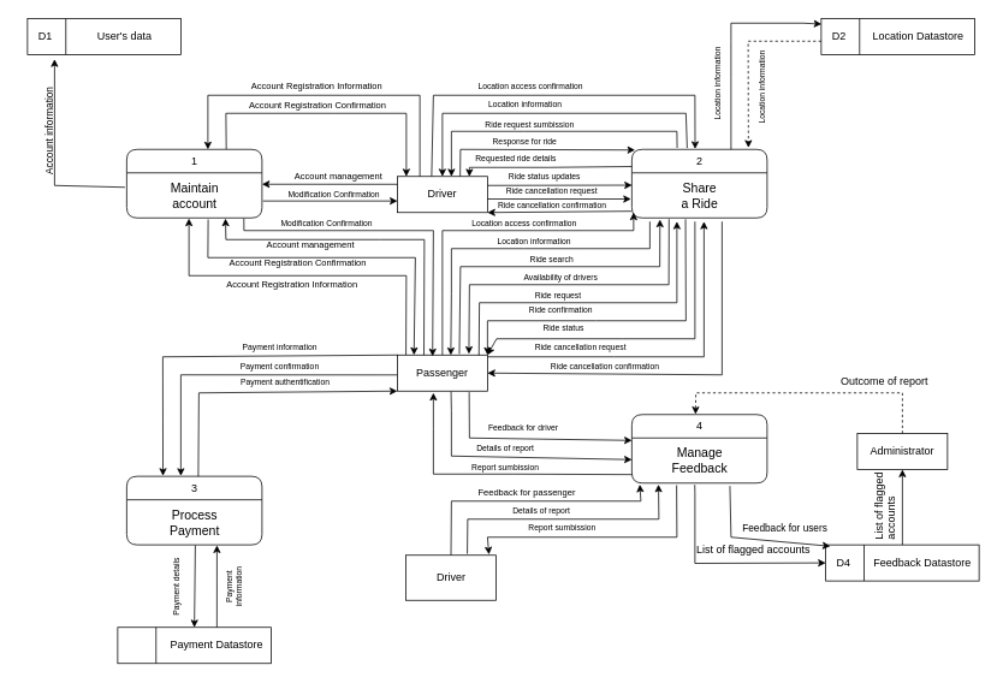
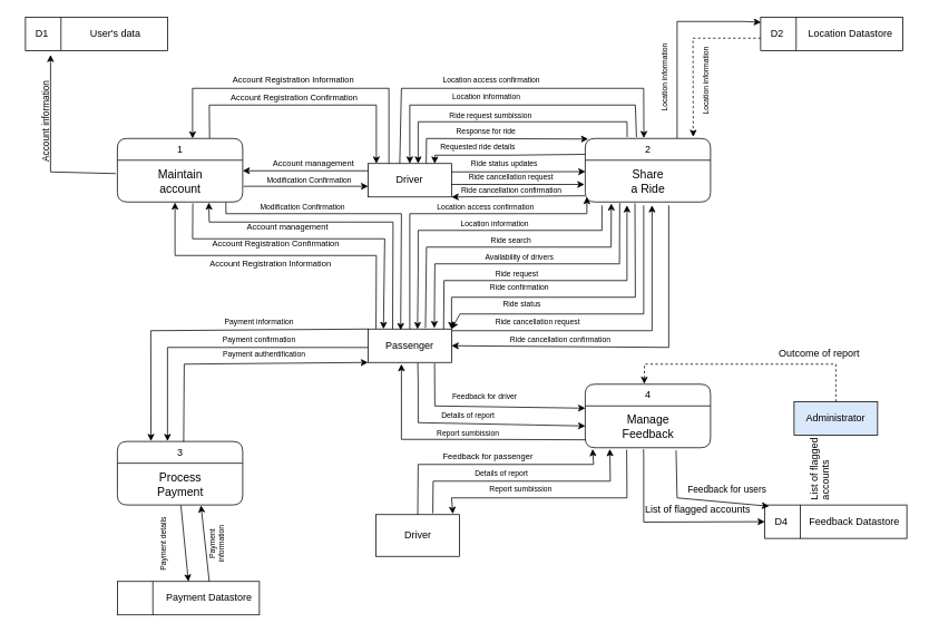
- <mxCell id="7" value="Administrator" style="whiteSpace=wrap;html=1;align=center;" parent="1" vertex="1"><mxGeometry x="950" y="480" width="100" height="40" as="geometry" /></mxCell>
+ <mxCell id="7" value="Administrator" style="whiteSpace=wrap;html=1;align=center;fillColor=#dae8fc;" parent="1" vertex="1"><mxGeometry x="950" y="480" width="100" height="40" as="geometry" /></mxCell>
- <mxCell id="66" value="" style="endArrow=classic;html=1;rounded=0;entryX=0.5;entryY=1;entryDx=0;entryDy=0;exitX=0.5;exitY=0;exitDx=0;exitDy=0;" parent="1" source="8" target="7" edge="1"><mxGeometry width="50" height="50" relative="1" as="geometry"><mxPoint x="810" y="385" as="sourcePoint" /><mxPoint x="860" y="335" as="targetPoint" /></mxGeometry></mxCell>
- <mxCell id="105" value="Payment Datastore&amp;nbsp;&amp;nbsp;" style="rounded=0;whiteSpace=wrap;html=1;align=right;" vertex="1" parent="1"><mxGeometry x="130" y="695" width="170" height="40" as="geometry" /></mxCell>
+ <mxCell id="105" value="Payment Datastore&amp;nbsp;&amp;nbsp;" style="rounded=0;whiteSpace=wrap;html=1;align=right;" vertex="1" parent="1"><mxGeometry x="140" y="695" width="170" height="40" as="geometry" /></mxCell>
